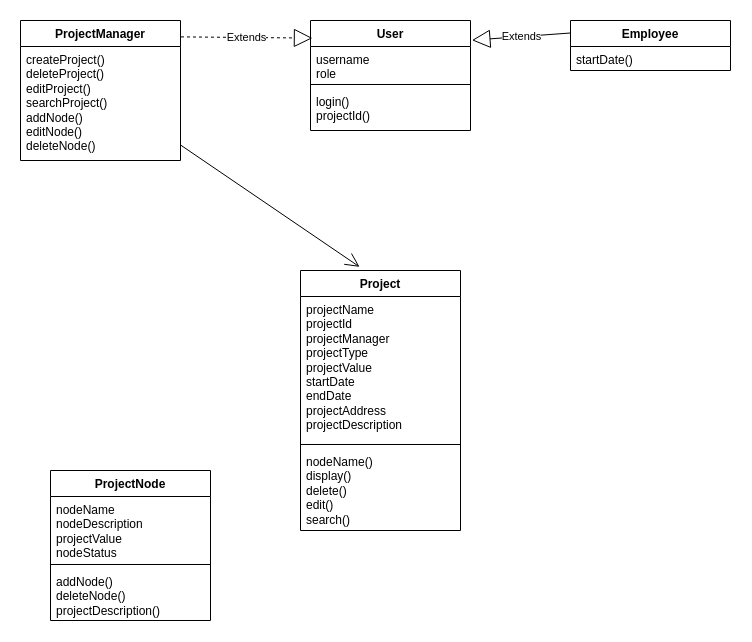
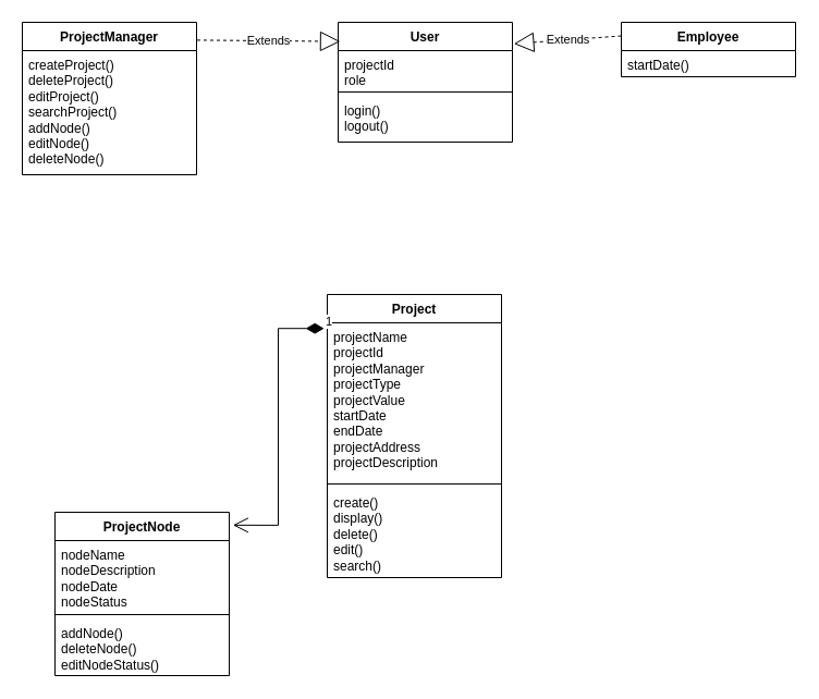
- <mxCell id="19" value="Extends" style="endArrow=block;endSize=16;endFill=0;html=1;rounded=0;exitX=0;exitY=0.25;exitDx=0;exitDy=0;entryX=1.009;entryY=0.179;entryDx=0;entryDy=0;entryPerimeter=0;" edge="1" parent="1" source="16" target="6"><mxGeometry width="160" relative="1" as="geometry"><mxPoint x="450" y="-20" as="sourcePoint" /><mxPoint x="214" y="26" as="targetPoint" /></mxGeometry></mxCell>
+ <mxCell id="19" value="Extends" style="endArrow=block;endSize=16;endFill=0;html=1;rounded=0;exitX=0;exitY=0.25;exitDx=0;exitDy=0;entryX=1.009;entryY=0.179;entryDx=0;entryDy=0;entryPerimeter=0;dashed=1;" edge="1" parent="1" source="16" target="6"><mxGeometry width="160" relative="1" as="geometry"><mxPoint x="450" y="-20" as="sourcePoint" /><mxPoint x="214" y="26" as="targetPoint" /></mxGeometry></mxCell>
- <mxCell id="7" value="username&lt;div&gt;role&lt;/div&gt;" style="text;strokeColor=none;fillColor=none;align=left;verticalAlign=top;spacingLeft=4;spacingRight=4;overflow=hidden;rotatable=0;points=[[0,0.5],[1,0.5]];portConstraint=eastwest;whiteSpace=wrap;html=1;" parent="6" vertex="1"><mxGeometry y="26" width="160" height="34" as="geometry" /></mxCell>
+ <mxCell id="7" value="projectId&lt;div&gt;role&lt;/div&gt;" style="text;strokeColor=none;fillColor=none;align=left;verticalAlign=top;spacingLeft=4;spacingRight=4;overflow=hidden;rotatable=0;points=[[0,0.5],[1,0.5]];portConstraint=eastwest;whiteSpace=wrap;html=1;" parent="6" vertex="1"><mxGeometry y="26" width="160" height="34" as="geometry" /></mxCell>
- <mxCell id="9" value="login()&lt;div&gt;projectId()&lt;/div&gt;" style="text;strokeColor=none;fillColor=none;align=left;verticalAlign=top;spacingLeft=4;spacingRight=4;overflow=hidden;rotatable=0;points=[[0,0.5],[1,0.5]];portConstraint=eastwest;whiteSpace=wrap;html=1;" parent="6" vertex="1"><mxGeometry y="68" width="160" height="42" as="geometry" /></mxCell>
+ <mxCell id="9" value="login()&lt;div&gt;logout()&lt;/div&gt;" style="text;strokeColor=none;fillColor=none;align=left;verticalAlign=top;spacingLeft=4;spacingRight=4;overflow=hidden;rotatable=0;points=[[0,0.5],[1,0.5]];portConstraint=eastwest;whiteSpace=wrap;html=1;" parent="6" vertex="1"><mxGeometry y="68" width="160" height="42" as="geometry" /></mxCell>
- <mxCell id="21" value="" style="endArrow=open;endFill=1;endSize=12;html=1;rounded=0;entryX=0.369;entryY=-0.014;entryDx=0;entryDy=0;entryPerimeter=0;" edge="1" parent="1" source="10" target="2"><mxGeometry width="160" relative="1" as="geometry"><mxPoint x="214" y="180" as="sourcePoint" /><mxPoint x="374" y="180" as="targetPoint" /></mxGeometry></mxCell>
+ <mxCell id="20" value="1" style="endArrow=open;html=1;endSize=12;startArrow=diamondThin;startSize=14;startFill=1;edgeStyle=orthogonalEdgeStyle;align=left;verticalAlign=bottom;rounded=0;exitX=-0.018;exitY=0.12;exitDx=0;exitDy=0;exitPerimeter=0;entryX=1.021;entryY=0.079;entryDx=0;entryDy=0;entryPerimeter=0;" edge="1" parent="1" source="2" target="12"><mxGeometry x="-1" y="3" relative="1" as="geometry"><mxPoint x="280" y="290" as="sourcePoint" /><mxPoint x="150" y="500" as="targetPoint" /></mxGeometry></mxCell>
- <mxCell id="5" value="nodeName()&lt;div&gt;display()&lt;/div&gt;&lt;div&gt;delete()&lt;/div&gt;&lt;div&gt;edit()&lt;/div&gt;&lt;div&gt;search()&lt;/div&gt;" style="text;strokeColor=none;fillColor=none;align=left;verticalAlign=top;spacingLeft=4;spacingRight=4;overflow=hidden;rotatable=0;points=[[0,0.5],[1,0.5]];portConstraint=eastwest;whiteSpace=wrap;html=1;" parent="2" vertex="1"><mxGeometry y="178" width="160" height="82" as="geometry" /></mxCell>
+ <mxCell id="5" value="create()&lt;div&gt;display()&lt;/div&gt;&lt;div&gt;delete()&lt;/div&gt;&lt;div&gt;edit()&lt;/div&gt;&lt;div&gt;search()&lt;/div&gt;" style="text;strokeColor=none;fillColor=none;align=left;verticalAlign=top;spacingLeft=4;spacingRight=4;overflow=hidden;rotatable=0;points=[[0,0.5],[1,0.5]];portConstraint=eastwest;whiteSpace=wrap;html=1;" parent="2" vertex="1"><mxGeometry y="178" width="160" height="82" as="geometry" /></mxCell>
- <mxCell id="13" value="nodeName&lt;div&gt;nodeDescription&lt;/div&gt;&lt;div&gt;projectValue&lt;/div&gt;&lt;div&gt;nodeStatus&lt;/div&gt;" style="text;strokeColor=none;fillColor=none;align=left;verticalAlign=top;spacingLeft=4;spacingRight=4;overflow=hidden;rotatable=0;points=[[0,0.5],[1,0.5]];portConstraint=eastwest;whiteSpace=wrap;html=1;" parent="12" vertex="1"><mxGeometry y="26" width="160" height="64" as="geometry" /></mxCell>
+ <mxCell id="13" value="nodeName&lt;div&gt;nodeDescription&lt;/div&gt;&lt;div&gt;nodeDate&lt;/div&gt;&lt;div&gt;nodeStatus&lt;/div&gt;" style="text;strokeColor=none;fillColor=none;align=left;verticalAlign=top;spacingLeft=4;spacingRight=4;overflow=hidden;rotatable=0;points=[[0,0.5],[1,0.5]];portConstraint=eastwest;whiteSpace=wrap;html=1;" parent="12" vertex="1"><mxGeometry y="26" width="160" height="64" as="geometry" /></mxCell>
- <mxCell id="15" value="addNode()&lt;div&gt;deleteNode()&lt;/div&gt;&lt;div&gt;projectDescription()&lt;/div&gt;" style="text;strokeColor=none;fillColor=none;align=left;verticalAlign=top;spacingLeft=4;spacingRight=4;overflow=hidden;rotatable=0;points=[[0,0.5],[1,0.5]];portConstraint=eastwest;whiteSpace=wrap;html=1;" parent="12" vertex="1"><mxGeometry y="98" width="160" height="52" as="geometry" /></mxCell>
+ <mxCell id="15" value="addNode()&lt;div&gt;deleteNode()&lt;/div&gt;&lt;div&gt;editNodeStatus()&lt;/div&gt;" style="text;strokeColor=none;fillColor=none;align=left;verticalAlign=top;spacingLeft=4;spacingRight=4;overflow=hidden;rotatable=0;points=[[0,0.5],[1,0.5]];portConstraint=eastwest;whiteSpace=wrap;html=1;" parent="12" vertex="1"><mxGeometry y="98" width="160" height="52" as="geometry" /></mxCell>
